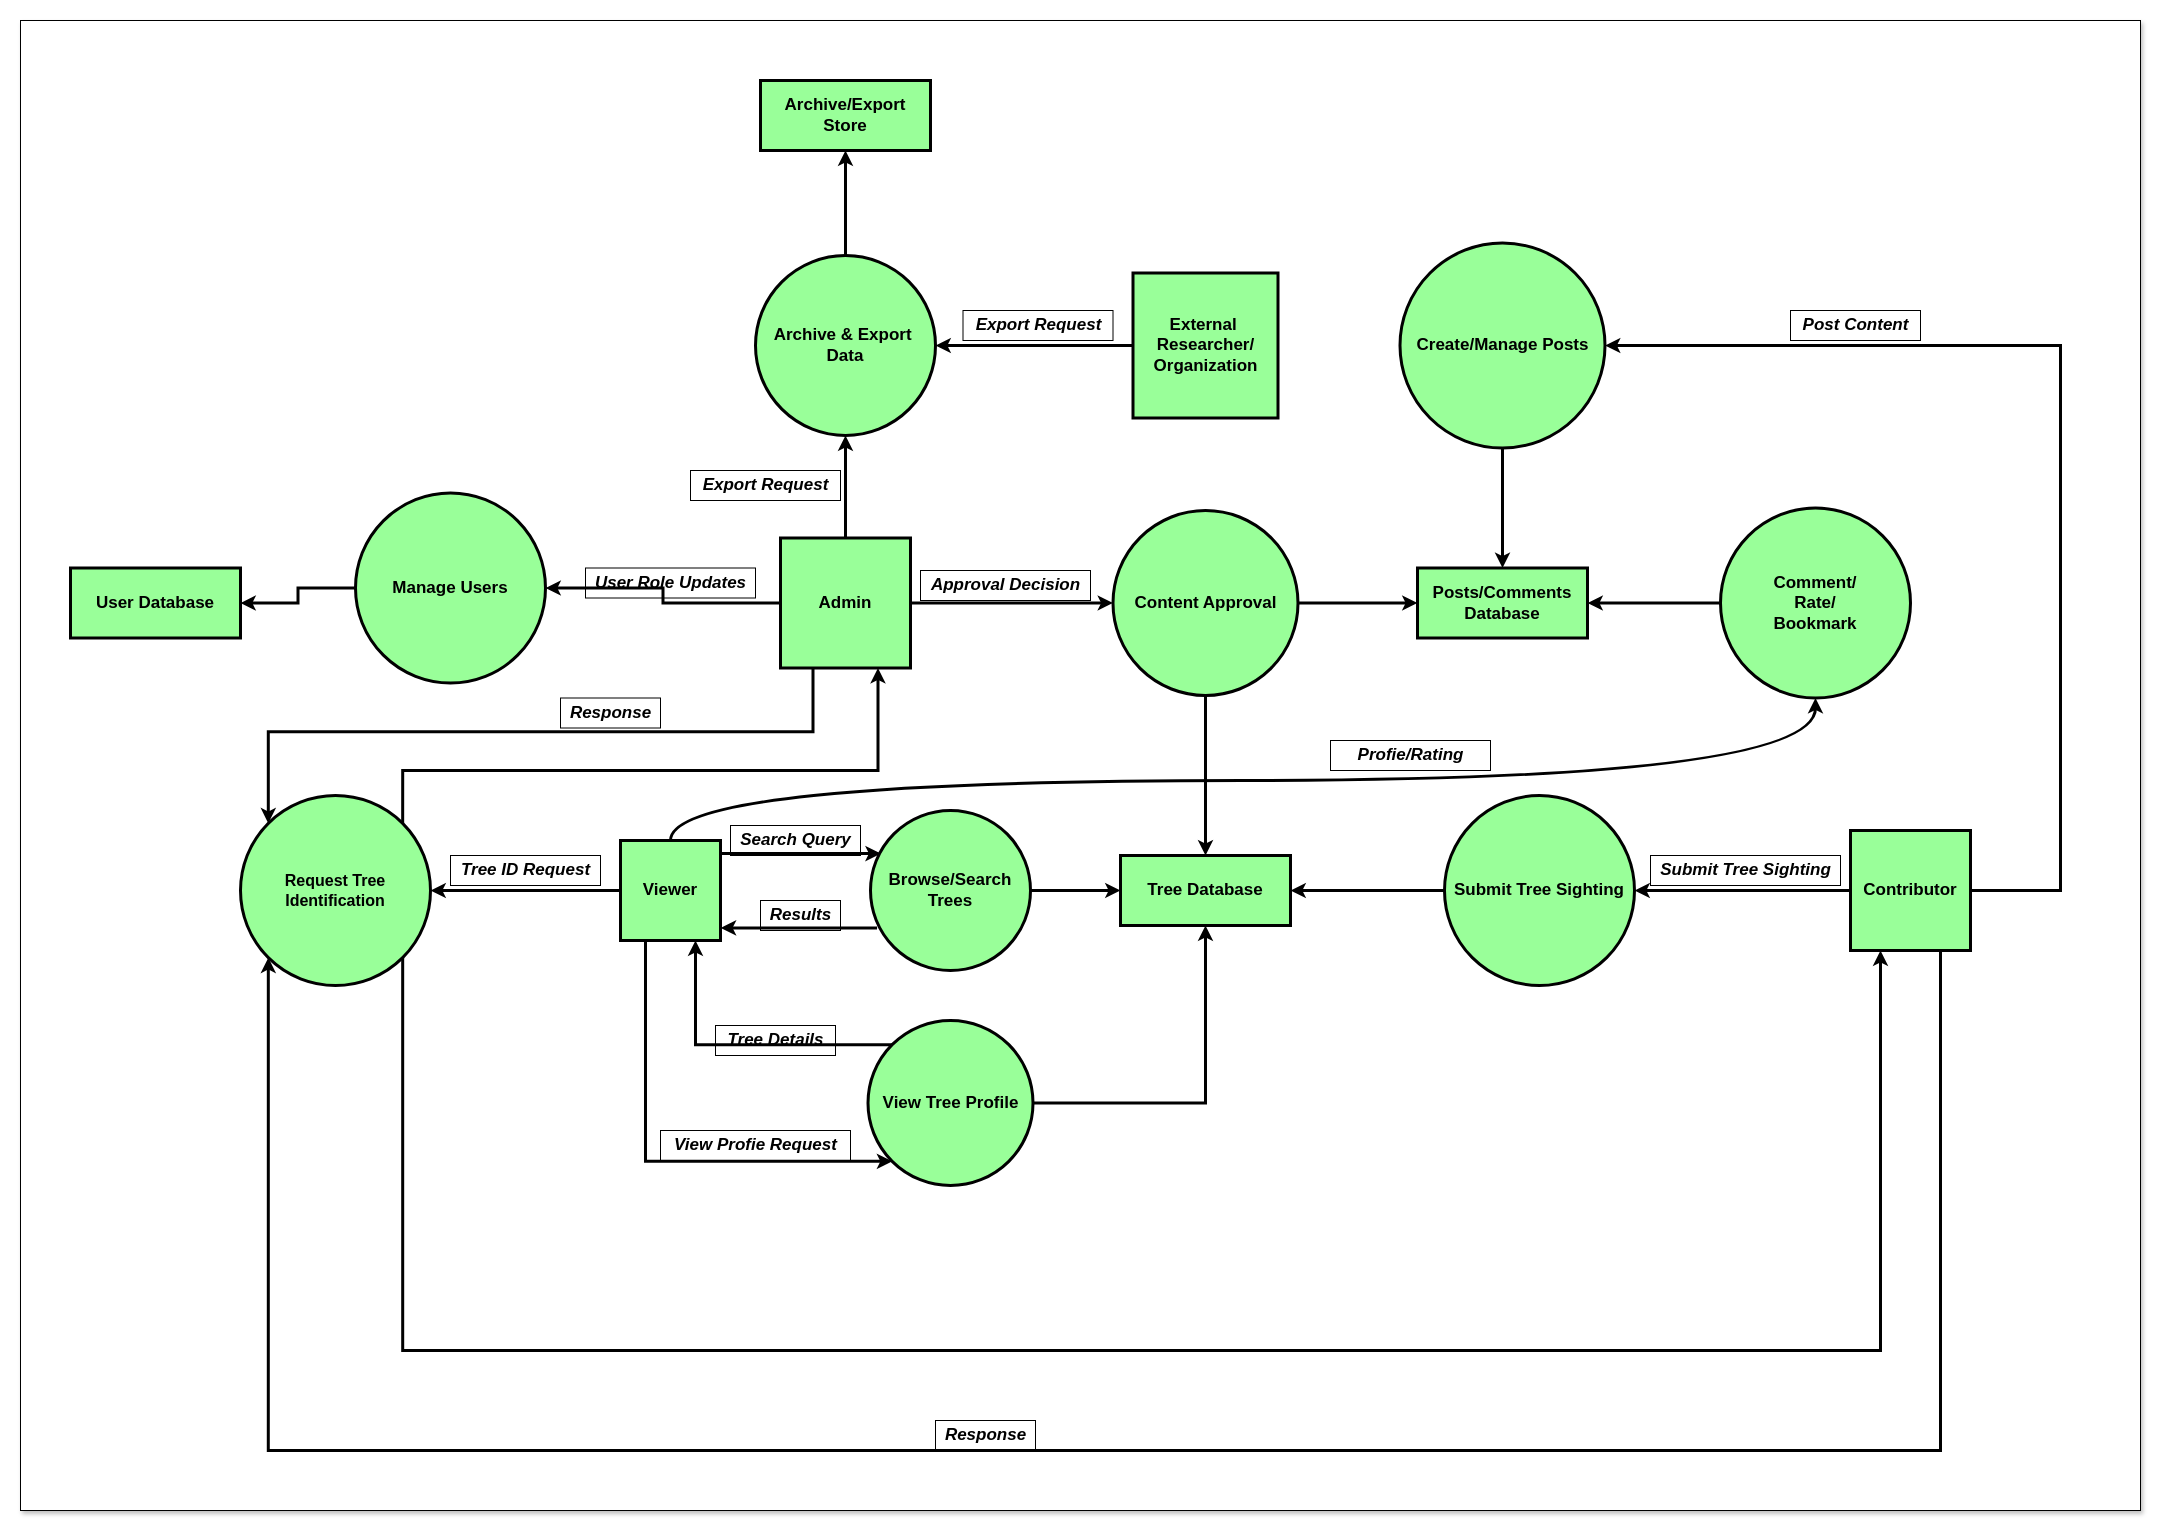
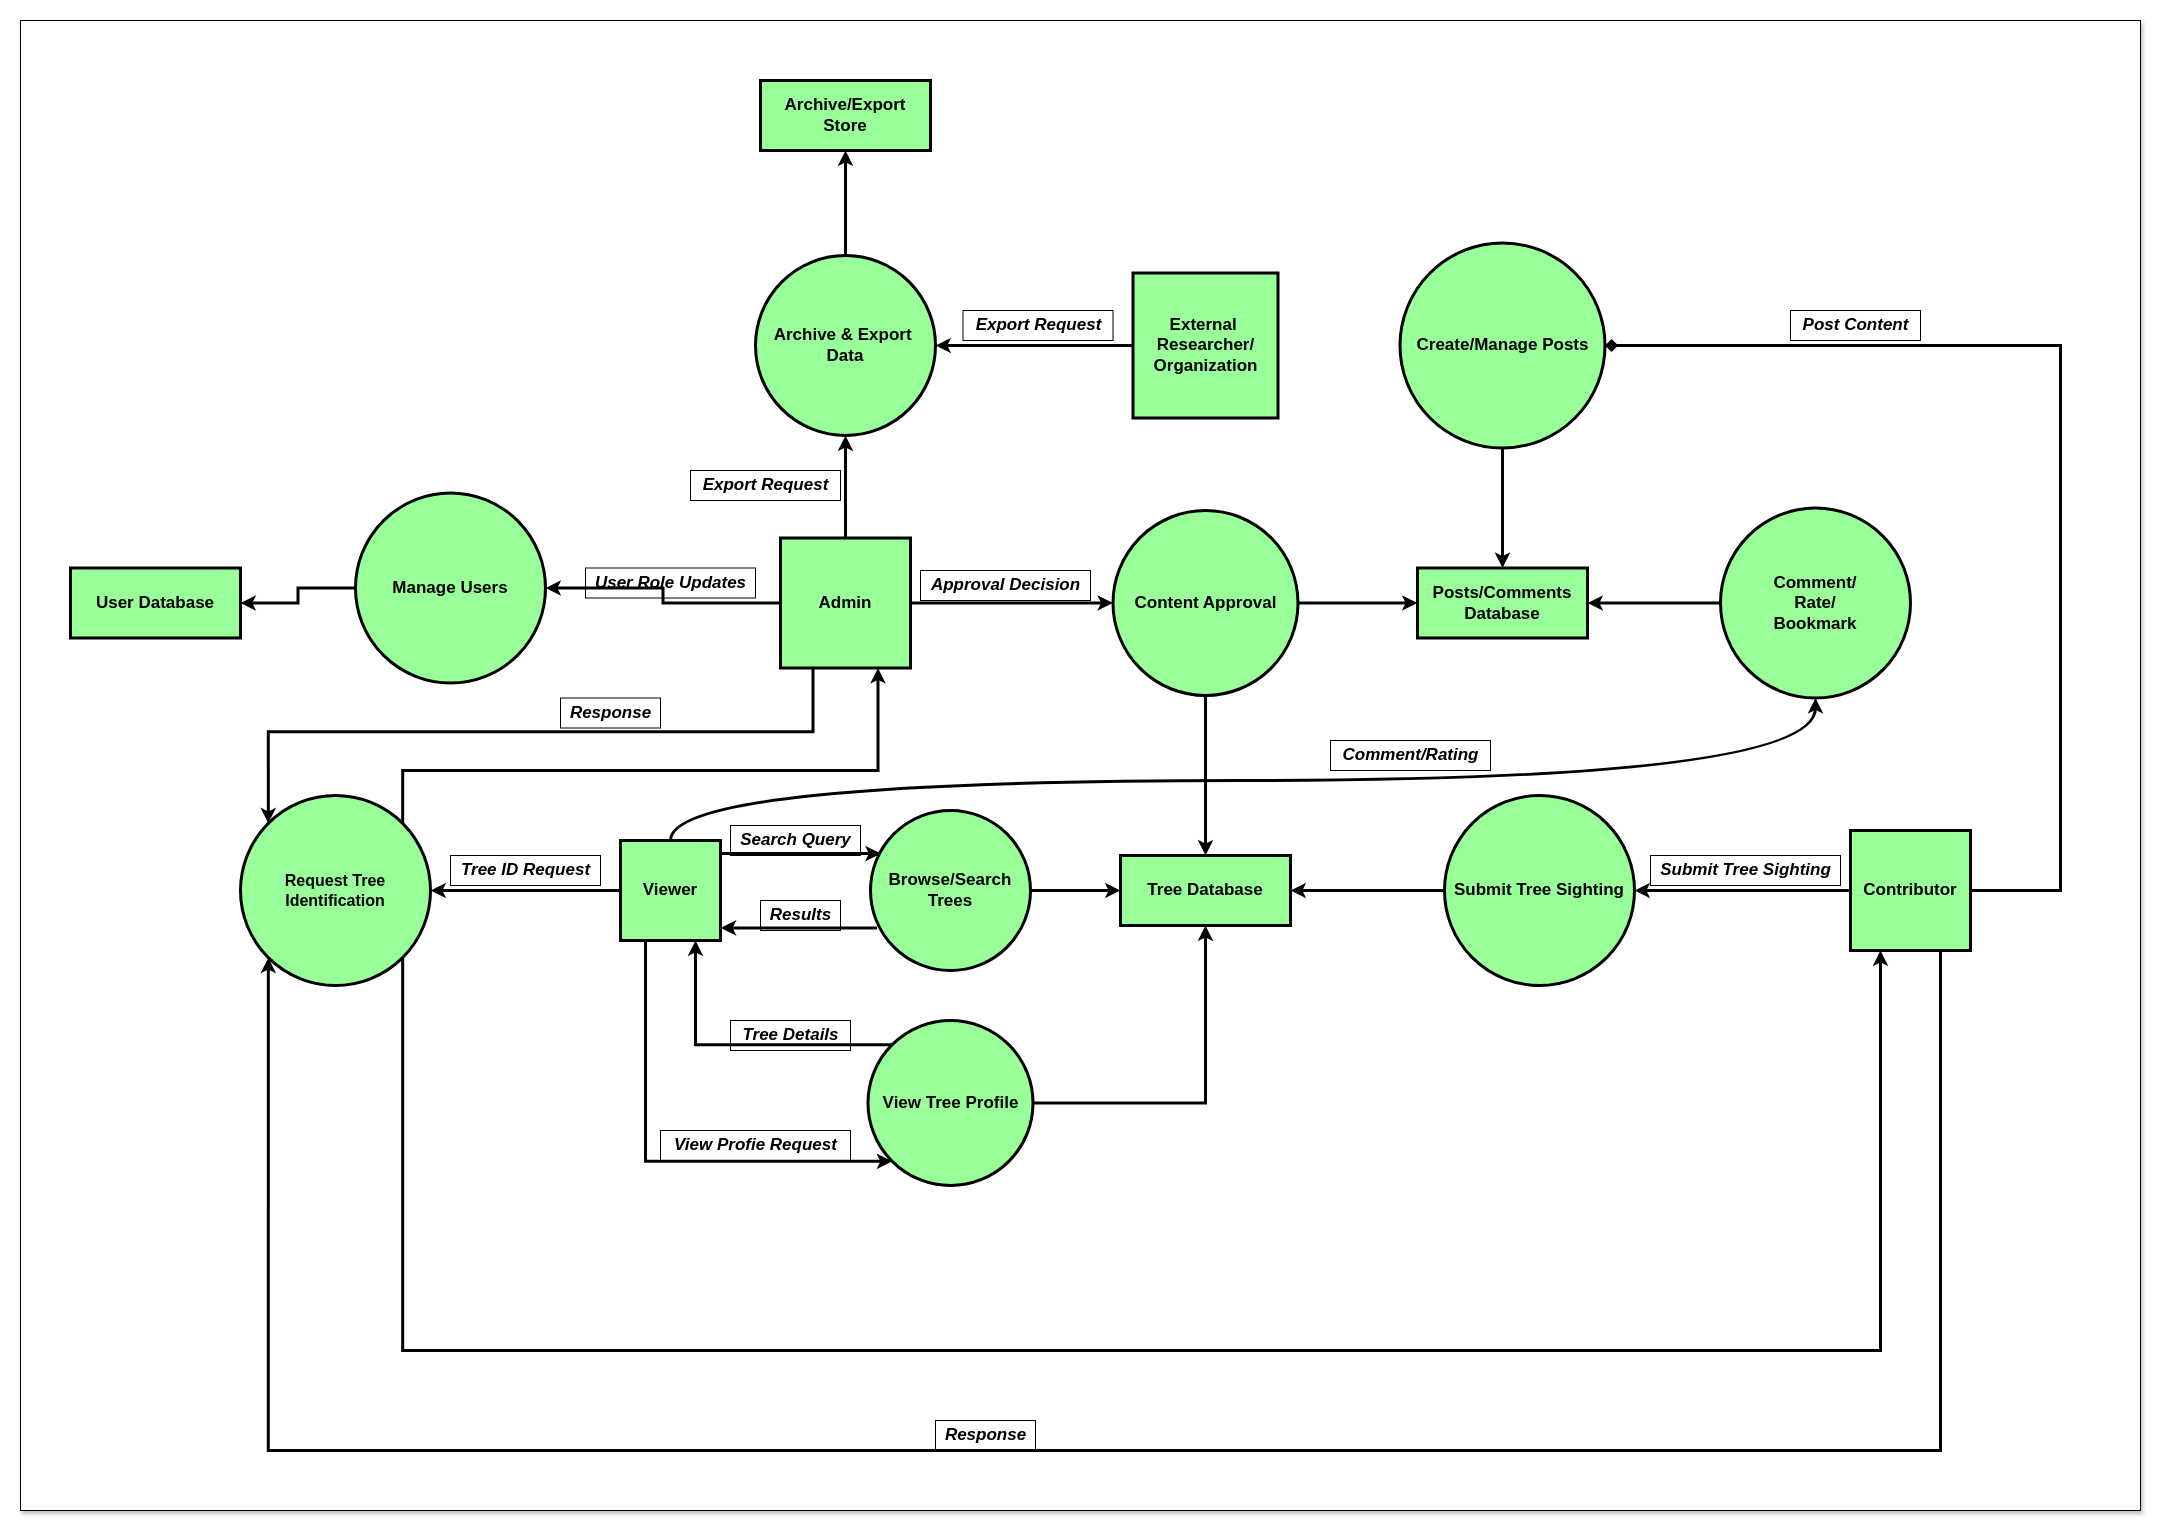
- <mxCell id="31" style="edgeStyle=orthogonalEdgeStyle;rounded=0;orthogonalLoop=1;jettySize=auto;html=1;exitX=1;exitY=0.5;exitDx=0;exitDy=0;entryX=1;entryY=0.5;entryDx=0;entryDy=0;strokeWidth=3;labelBackgroundColor=none;fontColor=default;strokeColor=#000000;" parent="1" source="32" target="11" edge="1"><mxGeometry relative="1" as="geometry"><Array as="points"><mxPoint x="2060" y="890" /><mxPoint x="2060" y="345" /></Array></mxGeometry></mxCell>
+ <mxCell id="31" style="edgeStyle=orthogonalEdgeStyle;rounded=0;orthogonalLoop=1;jettySize=auto;html=1;exitX=1;exitY=0.5;exitDx=0;exitDy=0;entryX=1;entryY=0.5;entryDx=0;entryDy=0;strokeWidth=3;labelBackgroundColor=none;fontColor=default;strokeColor=#000000;endArrow=diamond;" parent="1" source="32" target="11" edge="1"><mxGeometry relative="1" as="geometry"><Array as="points"><mxPoint x="2060" y="890" /><mxPoint x="2060" y="345" /></Array></mxGeometry></mxCell>
- <mxCell id="55" value="&lt;b&gt;&lt;font style=&quot;font-size: 17px;&quot;&gt;&lt;i&gt;Profie/Rating&lt;/i&gt;&lt;/font&gt;&lt;/b&gt;" style="text;html=1;align=center;verticalAlign=middle;resizable=0;points=[];autosize=1;strokeColor=#000000;fillColor=none;labelBackgroundColor=none;rounded=0;" parent="1" vertex="1"><mxGeometry x="1330" y="740" width="160" height="30" as="geometry" /></mxCell>
+ <mxCell id="55" value="&lt;b&gt;&lt;font style=&quot;font-size: 17px;&quot;&gt;&lt;i&gt;Comment/Rating&lt;/i&gt;&lt;/font&gt;&lt;/b&gt;" style="text;html=1;align=center;verticalAlign=middle;resizable=0;points=[];autosize=1;strokeColor=#000000;fillColor=none;labelBackgroundColor=none;rounded=0;" parent="1" vertex="1"><mxGeometry x="1330" y="740" width="160" height="30" as="geometry" /></mxCell>
- <mxCell id="47" value="&lt;b&gt;&lt;font style=&quot;font-size: 17px;&quot;&gt;&lt;i&gt;Tree Details&lt;/i&gt;&lt;/font&gt;&lt;/b&gt;" style="text;html=1;align=center;verticalAlign=middle;resizable=0;points=[];autosize=1;strokeColor=#000000;fillColor=none;labelBackgroundColor=none;rounded=0;" parent="1" vertex="1"><mxGeometry x="715" y="1025" width="120" height="30" as="geometry" /></mxCell>
+ <mxCell id="47" value="&lt;b&gt;&lt;font style=&quot;font-size: 17px;&quot;&gt;&lt;i&gt;Tree Details&lt;/i&gt;&lt;/font&gt;&lt;/b&gt;" style="text;html=1;align=center;verticalAlign=middle;resizable=0;points=[];autosize=1;strokeColor=#000000;fillColor=none;labelBackgroundColor=none;rounded=0;" parent="1" vertex="1"><mxGeometry x="730" y="1020" width="120" height="30" as="geometry" /></mxCell>
